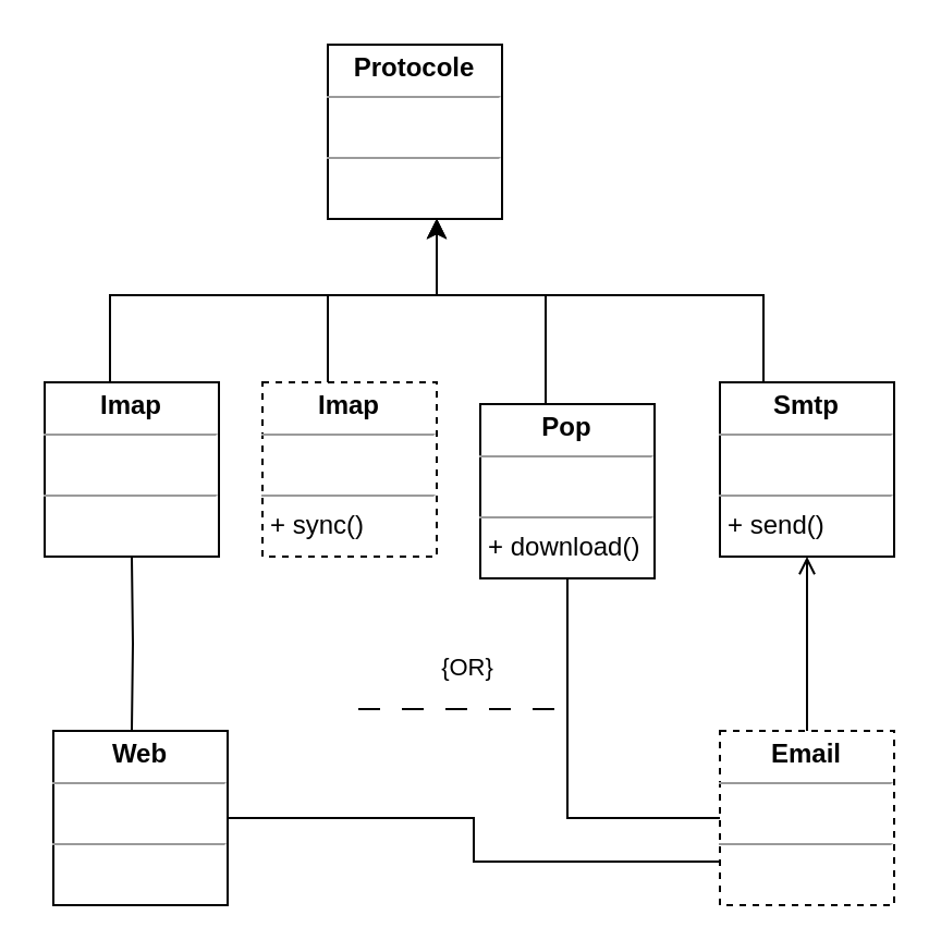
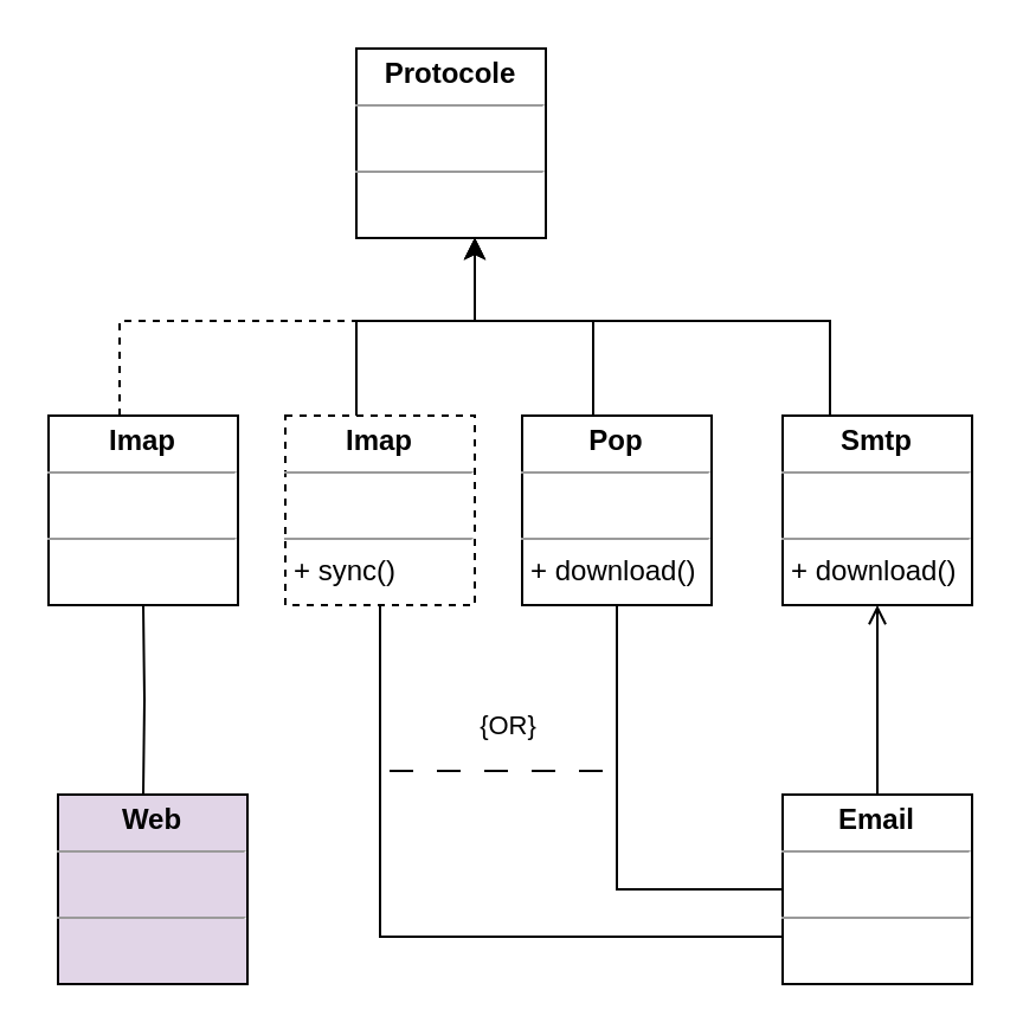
- <mxCell id="12" value="" style="edgeStyle=orthogonalEdgeStyle;rounded=0;orthogonalLoop=1;jettySize=auto;html=1;" parent="1" source="13" target="5" edge="1"><mxGeometry relative="1" as="geometry"><Array as="points"><mxPoint x="50" y="135" /><mxPoint x="200" y="135" /></Array></mxGeometry></mxCell>
+ <mxCell id="12" value="" style="edgeStyle=orthogonalEdgeStyle;rounded=0;orthogonalLoop=1;jettySize=auto;html=1;dashed=1;" parent="1" source="13" target="5" edge="1"><mxGeometry relative="1" as="geometry"><Array as="points"><mxPoint x="50" y="135" /><mxPoint x="200" y="135" /></Array></mxGeometry></mxCell>
- <mxCell id="7" value="&lt;p style=&quot;margin: 0px ; margin-top: 4px ; text-align: center&quot;&gt;&lt;b&gt;Smtp&lt;/b&gt;&lt;/p&gt;&lt;hr size=&quot;1&quot;&gt;&lt;p style=&quot;margin: 0px ; margin-left: 4px&quot;&gt;&lt;br&gt;&lt;/p&gt;&lt;hr size=&quot;1&quot;&gt;&lt;p style=&quot;margin: 0px ; margin-left: 4px&quot;&gt;+ send()&lt;/p&gt;" style="verticalAlign=top;align=left;overflow=fill;fontSize=12;fontFamily=Helvetica;html=1;" parent="1" vertex="1"><mxGeometry x="330" y="175" width="80" height="80" as="geometry" /></mxCell>
+ <mxCell id="7" value="&lt;p style=&quot;margin: 0px ; margin-top: 4px ; text-align: center&quot;&gt;&lt;b&gt;Smtp&lt;/b&gt;&lt;/p&gt;&lt;hr size=&quot;1&quot;&gt;&lt;p style=&quot;margin: 0px ; margin-left: 4px&quot;&gt;&lt;br&gt;&lt;/p&gt;&lt;hr size=&quot;1&quot;&gt;&lt;p style=&quot;margin: 0px ; margin-left: 4px&quot;&gt;+ download()&lt;/p&gt;" style="verticalAlign=top;align=left;overflow=fill;fontSize=12;fontFamily=Helvetica;html=1;" parent="1" vertex="1"><mxGeometry x="330" y="175" width="80" height="80" as="geometry" /></mxCell>
- <mxCell id="11" value="&lt;p style=&quot;margin: 0px ; margin-top: 4px ; text-align: center&quot;&gt;&lt;b&gt;Pop&lt;/b&gt;&lt;br&gt;&lt;/p&gt;&lt;hr size=&quot;1&quot;&gt;&lt;p style=&quot;margin: 0px ; margin-left: 4px&quot;&gt;&lt;br&gt;&lt;/p&gt;&lt;hr size=&quot;1&quot;&gt;&lt;p style=&quot;margin: 0px ; margin-left: 4px&quot;&gt;+ download()&lt;/p&gt;" style="verticalAlign=top;align=left;overflow=fill;fontSize=12;fontFamily=Helvetica;html=1;" parent="1" vertex="1"><mxGeometry x="220" y="185" width="80" height="80" as="geometry" /></mxCell>
+ <mxCell id="11" value="&lt;p style=&quot;margin: 0px ; margin-top: 4px ; text-align: center&quot;&gt;&lt;b&gt;Pop&lt;/b&gt;&lt;br&gt;&lt;/p&gt;&lt;hr size=&quot;1&quot;&gt;&lt;p style=&quot;margin: 0px ; margin-left: 4px&quot;&gt;&lt;br&gt;&lt;/p&gt;&lt;hr size=&quot;1&quot;&gt;&lt;p style=&quot;margin: 0px ; margin-left: 4px&quot;&gt;+ download()&lt;/p&gt;" style="verticalAlign=top;align=left;overflow=fill;fontSize=12;fontFamily=Helvetica;html=1;" parent="1" vertex="1"><mxGeometry x="220" y="175" width="80" height="80" as="geometry" /></mxCell>
- <mxCell id="3" value="&lt;p style=&quot;margin:0px;margin-top:4px;text-align:center;&quot;&gt;&lt;b&gt;Web&lt;/b&gt;&lt;/p&gt;&lt;hr size=&quot;1&quot;&gt;&lt;p style=&quot;margin:0px;margin-left:4px;&quot;&gt;&lt;br&gt;&lt;/p&gt;&lt;hr size=&quot;1&quot;&gt;&lt;p style=&quot;margin:0px;margin-left:4px;&quot;&gt;&lt;br&gt;&lt;/p&gt;" style="verticalAlign=top;align=left;overflow=fill;fontSize=12;fontFamily=Helvetica;html=1;" parent="1" vertex="1"><mxGeometry x="24" y="335" width="80" height="80" as="geometry" /></mxCell>
+ <mxCell id="3" value="&lt;p style=&quot;margin:0px;margin-top:4px;text-align:center;&quot;&gt;&lt;b&gt;Web&lt;/b&gt;&lt;/p&gt;&lt;hr size=&quot;1&quot;&gt;&lt;p style=&quot;margin:0px;margin-left:4px;&quot;&gt;&lt;br&gt;&lt;/p&gt;&lt;hr size=&quot;1&quot;&gt;&lt;p style=&quot;margin:0px;margin-left:4px;&quot;&gt;&lt;br&gt;&lt;/p&gt;" style="verticalAlign=top;align=left;overflow=fill;fontSize=12;fontFamily=Helvetica;html=1;fillColor=#e1d5e7;" parent="1" vertex="1"><mxGeometry x="24" y="335" width="80" height="80" as="geometry" /></mxCell>
- <mxCell id="16" value="" style="endArrow=none;endFill=0;html=1;edgeStyle=orthogonalEdgeStyle;align=left;verticalAlign=top;rounded=0;exitX=0;exitY=0.75;exitDx=0;exitDy=0;" parent="1" source="4" target="3" edge="1"><mxGeometry x="-1" relative="1" as="geometry"><mxPoint x="180" y="365" as="sourcePoint" /><mxPoint x="180" y="285" as="targetPoint" /></mxGeometry></mxCell>
+ <mxCell id="16" value="" style="endArrow=none;endFill=0;html=1;edgeStyle=orthogonalEdgeStyle;align=left;verticalAlign=top;rounded=0;exitX=0;exitY=0.75;exitDx=0;exitDy=0;entryX=0.5;entryY=1;entryDx=0;entryDy=0;" parent="1" source="4" target="9" edge="1"><mxGeometry x="-1" relative="1" as="geometry"><mxPoint x="180" y="365" as="sourcePoint" /><mxPoint x="180" y="285" as="targetPoint" /></mxGeometry></mxCell>
- <mxCell id="4" value="&lt;p style=&quot;margin:0px;margin-top:4px;text-align:center;&quot;&gt;&lt;b&gt;Email&lt;/b&gt;&lt;br&gt;&lt;/p&gt;&lt;hr size=&quot;1&quot;&gt;&lt;p style=&quot;margin:0px;margin-left:4px;&quot;&gt;&lt;br&gt;&lt;/p&gt;&lt;hr size=&quot;1&quot;&gt;&lt;p style=&quot;margin:0px;margin-left:4px;&quot;&gt;&lt;br&gt;&lt;/p&gt;" style="verticalAlign=top;align=left;overflow=fill;fontSize=12;fontFamily=Helvetica;html=1;dashed=1;" parent="1" vertex="1"><mxGeometry x="330" y="335" width="80" height="80" as="geometry" /></mxCell>
+ <mxCell id="4" value="&lt;p style=&quot;margin:0px;margin-top:4px;text-align:center;&quot;&gt;&lt;b&gt;Email&lt;/b&gt;&lt;br&gt;&lt;/p&gt;&lt;hr size=&quot;1&quot;&gt;&lt;p style=&quot;margin:0px;margin-left:4px;&quot;&gt;&lt;br&gt;&lt;/p&gt;&lt;hr size=&quot;1&quot;&gt;&lt;p style=&quot;margin:0px;margin-left:4px;&quot;&gt;&lt;br&gt;&lt;/p&gt;" style="verticalAlign=top;align=left;overflow=fill;fontSize=12;fontFamily=Helvetica;html=1;" parent="1" vertex="1"><mxGeometry x="330" y="335" width="80" height="80" as="geometry" /></mxCell>
